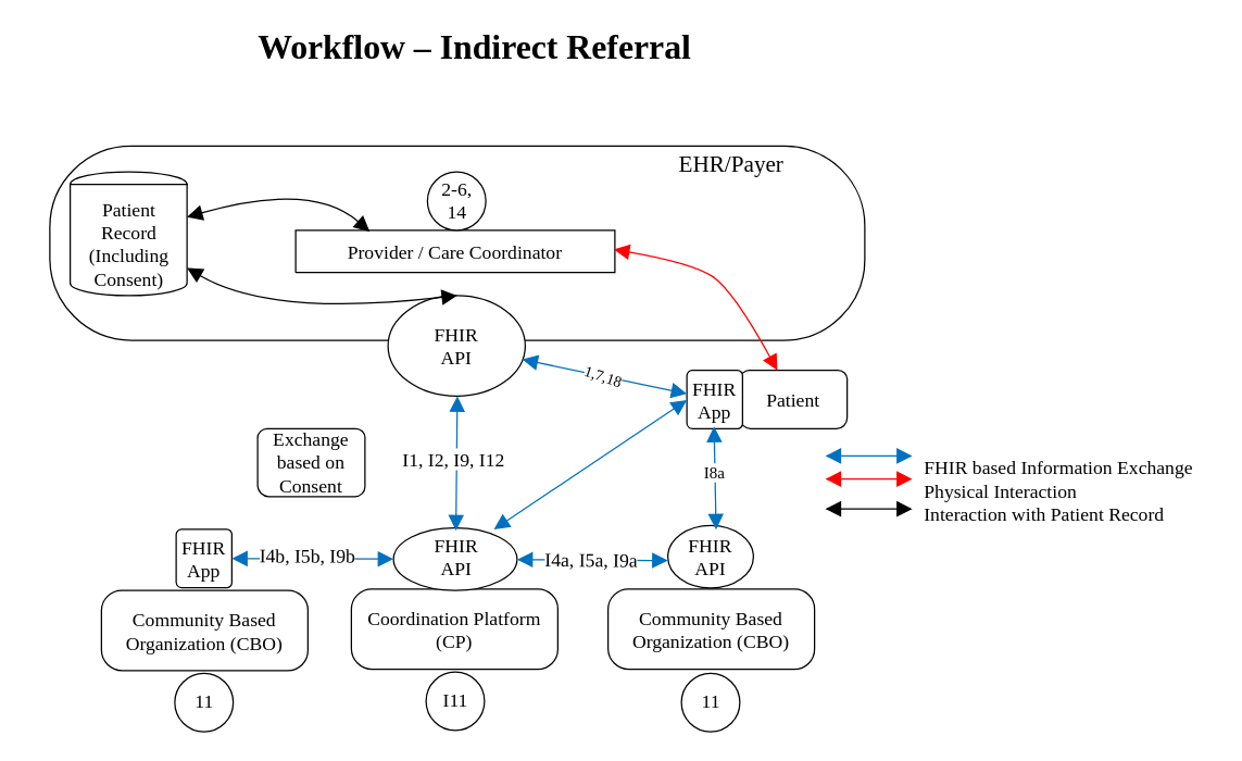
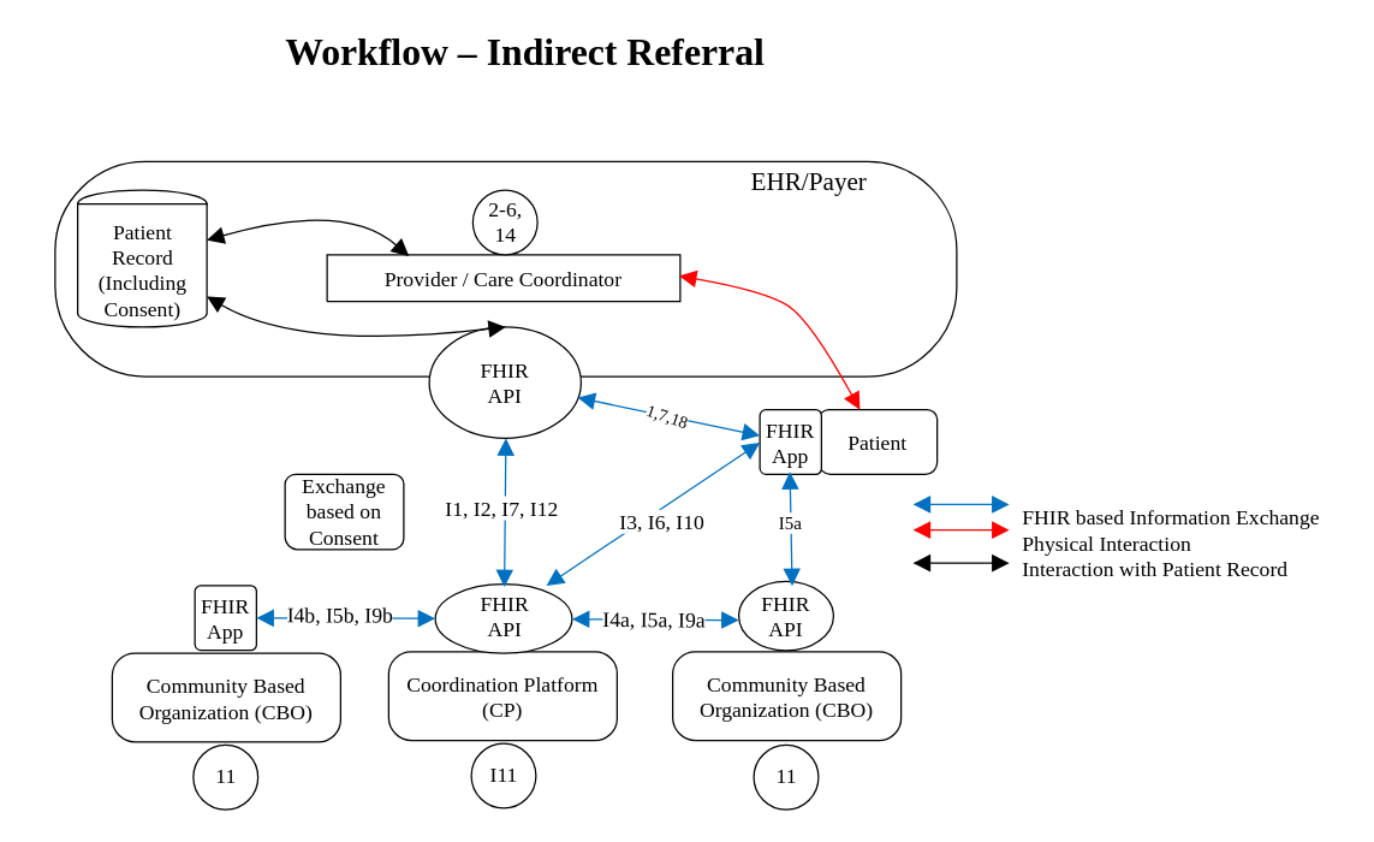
+ <mxCell id="49" value="&lt;br style=&quot;color: rgb(0, 0, 0); font-family: Helvetica; font-size: 11px; font-style: normal; font-variant-ligatures: normal; font-variant-caps: normal; font-weight: 400; letter-spacing: normal; orphans: 2; text-align: center; text-indent: 0px; text-transform: none; widows: 2; word-spacing: 0px; -webkit-text-stroke-width: 0px; text-decoration-thickness: initial; text-decoration-style: initial; text-decoration-color: initial;&quot;&gt;&lt;font style=&quot;color: rgb(0, 0, 0); font-style: normal; font-variant-ligatures: normal; font-variant-caps: normal; font-weight: 400; letter-spacing: 0px; orphans: 2; text-align: center; text-indent: 0px; text-transform: none; widows: 2; word-spacing: 0px; -webkit-text-stroke-width: 0px; background-color: rgb(255, 255, 255); text-decoration-thickness: initial; text-decoration-style: initial; text-decoration-color: initial; font-size: 14.11px; direction: ltr; line-height: 16.932px; opacity: 1;&quot; face=&quot;Verdana&quot;&gt;I&lt;/font&gt;&lt;font style=&quot;color: rgb(0, 0, 0); font-style: normal; font-variant-ligatures: normal; font-variant-caps: normal; font-weight: 400; letter-spacing: 0px; orphans: 2; text-align: center; text-indent: 0px; text-transform: none; widows: 2; word-spacing: 0px; -webkit-text-stroke-width: 0px; background-color: rgb(255, 255, 255); text-decoration-thickness: initial; text-decoration-style: initial; text-decoration-color: initial; font-size: 14.11px; font-family: Calibri; direction: ltr; line-height: 16.932px; opacity: 1;&quot;&gt;3,&lt;span&gt;&amp;nbsp;&lt;/span&gt;&lt;/font&gt;&lt;font style=&quot;color: rgb(0, 0, 0); font-style: normal; font-variant-ligatures: normal; font-variant-caps: normal; font-weight: 400; letter-spacing: 0px; orphans: 2; text-align: center; text-indent: 0px; text-transform: none; widows: 2; word-spacing: 0px; -webkit-text-stroke-width: 0px; background-color: rgb(255, 255, 255); text-decoration-thickness: initial; text-decoration-style: initial; text-decoration-color: initial; font-size: 14.11px; direction: ltr; line-height: 16.932px; opacity: 1;&quot; face=&quot;Verdana&quot;&gt;I&lt;/font&gt;&lt;font style=&quot;color: rgb(0, 0, 0); font-style: normal; font-variant-ligatures: normal; font-variant-caps: normal; font-weight: 400; letter-spacing: 0px; orphans: 2; text-align: center; text-indent: 0px; text-transform: none; widows: 2; word-spacing: 0px; -webkit-text-stroke-width: 0px; background-color: rgb(255, 255, 255); text-decoration-thickness: initial; text-decoration-style: initial; text-decoration-color: initial; font-size: 14.11px; font-family: Calibri; direction: ltr; line-height: 16.932px; opacity: 1;&quot;&gt;6,&lt;span&gt;&amp;nbsp;&lt;/span&gt;&lt;/font&gt;&lt;font style=&quot;color: rgb(0, 0, 0); font-style: normal; font-variant-ligatures: normal; font-variant-caps: normal; font-weight: 400; letter-spacing: 0px; orphans: 2; text-align: center; text-indent: 0px; text-transform: none; widows: 2; word-spacing: 0px; -webkit-text-stroke-width: 0px; background-color: rgb(255, 255, 255); text-decoration-thickness: initial; text-decoration-style: initial; text-decoration-color: initial; font-size: 14.11px; direction: ltr; line-height: 16.932px; opacity: 1;&quot; face=&quot;Verdana&quot;&gt;I&lt;/font&gt;&lt;font style=&quot;color: rgb(0, 0, 0); font-style: normal; font-variant-ligatures: normal; font-variant-caps: normal; font-weight: 400; letter-spacing: 0px; orphans: 2; text-align: center; text-indent: 0px; text-transform: none; widows: 2; word-spacing: 0px; -webkit-text-stroke-width: 0px; background-color: rgb(255, 255, 255); text-decoration-thickness: initial; text-decoration-style: initial; text-decoration-color: initial; font-size: 14.11px; font-family: Calibri; direction: ltr; line-height: 16.932px; opacity: 1;&quot;&gt;10&lt;/font&gt;&lt;br style=&quot;color: rgb(0, 0, 0); font-family: Helvetica; font-size: 11px; font-style: normal; font-variant-ligatures: normal; font-variant-caps: normal; font-weight: 400; letter-spacing: normal; orphans: 2; text-align: center; text-indent: 0px; text-transform: none; widows: 2; word-spacing: 0px; -webkit-text-stroke-width: 0px; text-decoration-thickness: initial; text-decoration-style: initial; text-decoration-color: initial;&quot;&gt;" style="text;whiteSpace=wrap;html=1;fontFamily=Verdana;verticalAlign=middle;" parent="1" vertex="1"><mxGeometry x="410" y="330" width="70" height="20" as="geometry" /></mxCell>
- <mxCell id="51" value="&lt;font style=&quot;color: rgb(0, 0, 0); font-style: normal; font-variant-ligatures: normal; font-variant-caps: normal; font-weight: 400; letter-spacing: 0px; orphans: 2; text-align: center; text-indent: 0px; text-transform: none; widows: 2; word-spacing: 0px; -webkit-text-stroke-width: 0px; background-color: rgb(255, 255, 255); text-decoration-thickness: initial; text-decoration-style: initial; text-decoration-color: initial; font-size: 14.11px; direction: ltr; line-height: 16.932px; opacity: 1;&quot; face=&quot;Verdana&quot;&gt;I&lt;/font&gt;&lt;font style=&quot;color: rgb(0, 0, 0); font-style: normal; font-variant-ligatures: normal; font-variant-caps: normal; font-weight: 400; letter-spacing: 0px; orphans: 2; text-align: center; text-indent: 0px; text-transform: none; widows: 2; word-spacing: 0px; -webkit-text-stroke-width: 0px; background-color: rgb(255, 255, 255); text-decoration-thickness: initial; text-decoration-style: initial; text-decoration-color: initial; font-size: 14.11px; font-family: Calibri; direction: ltr; line-height: 16.932px; opacity: 1;&quot;&gt;1,&lt;span&gt;&amp;nbsp;&lt;/span&gt;&lt;/font&gt;&lt;font style=&quot;color: rgb(0, 0, 0); font-style: normal; font-variant-ligatures: normal; font-variant-caps: normal; font-weight: 400; letter-spacing: 0px; orphans: 2; text-align: center; text-indent: 0px; text-transform: none; widows: 2; word-spacing: 0px; -webkit-text-stroke-width: 0px; background-color: rgb(255, 255, 255); text-decoration-thickness: initial; text-decoration-style: initial; text-decoration-color: initial; font-size: 14.11px; direction: ltr; line-height: 16.932px; opacity: 1;&quot; face=&quot;Verdana&quot;&gt;I&lt;/font&gt;&lt;font style=&quot;color: rgb(0, 0, 0); font-style: normal; font-variant-ligatures: normal; font-variant-caps: normal; font-weight: 400; letter-spacing: 0px; orphans: 2; text-align: center; text-indent: 0px; text-transform: none; widows: 2; word-spacing: 0px; -webkit-text-stroke-width: 0px; background-color: rgb(255, 255, 255); text-decoration-thickness: initial; text-decoration-style: initial; text-decoration-color: initial; font-size: 14.11px; font-family: Calibri; direction: ltr; line-height: 16.932px; opacity: 1;&quot;&gt;2,&lt;span&gt;&amp;nbsp;&lt;/span&gt;&lt;/font&gt;&lt;font style=&quot;color: rgb(0, 0, 0); font-style: normal; font-variant-ligatures: normal; font-variant-caps: normal; font-weight: 400; letter-spacing: 0px; orphans: 2; text-align: center; text-indent: 0px; text-transform: none; widows: 2; word-spacing: 0px; -webkit-text-stroke-width: 0px; background-color: rgb(255, 255, 255); text-decoration-thickness: initial; text-decoration-style: initial; text-decoration-color: initial; font-size: 14.11px; direction: ltr; line-height: 16.932px; opacity: 1;&quot; face=&quot;Verdana&quot;&gt;I&lt;/font&gt;&lt;font style=&quot;color: rgb(0, 0, 0); font-style: normal; font-variant-ligatures: normal; font-variant-caps: normal; font-weight: 400; letter-spacing: 0px; orphans: 2; text-align: center; text-indent: 0px; text-transform: none; widows: 2; word-spacing: 0px; -webkit-text-stroke-width: 0px; background-color: rgb(255, 255, 255); text-decoration-thickness: initial; text-decoration-style: initial; text-decoration-color: initial; font-size: 14.11px; font-family: Calibri; direction: ltr; line-height: 16.932px; opacity: 1;&quot;&gt;9,&lt;span&gt;&amp;nbsp;&lt;/span&gt;&lt;/font&gt;&lt;font style=&quot;color: rgb(0, 0, 0); font-style: normal; font-variant-ligatures: normal; font-variant-caps: normal; font-weight: 400; letter-spacing: 0px; orphans: 2; text-align: center; text-indent: 0px; text-transform: none; widows: 2; word-spacing: 0px; -webkit-text-stroke-width: 0px; background-color: rgb(255, 255, 255); text-decoration-thickness: initial; text-decoration-style: initial; text-decoration-color: initial; font-size: 14.11px; direction: ltr; line-height: 16.932px; opacity: 1;&quot; face=&quot;Verdana&quot;&gt;I&lt;/font&gt;&lt;font style=&quot;color: rgb(0, 0, 0); font-style: normal; font-variant-ligatures: normal; font-variant-caps: normal; font-weight: 400; letter-spacing: 0px; orphans: 2; text-align: center; text-indent: 0px; text-transform: none; widows: 2; word-spacing: 0px; -webkit-text-stroke-width: 0px; background-color: rgb(255, 255, 255); text-decoration-thickness: initial; text-decoration-style: initial; text-decoration-color: initial; font-size: 14.11px; font-family: Calibri; direction: ltr; line-height: 16.932px; opacity: 1;&quot;&gt;12&lt;/font&gt;" style="text;whiteSpace=wrap;html=1;fontFamily=Verdana;" parent="1" vertex="1"><mxGeometry x="293.5" y="323" width="90" height="30" as="geometry" /></mxCell>
+ <mxCell id="51" value="&lt;font style=&quot;color: rgb(0, 0, 0); font-style: normal; font-variant-ligatures: normal; font-variant-caps: normal; font-weight: 400; letter-spacing: 0px; orphans: 2; text-align: center; text-indent: 0px; text-transform: none; widows: 2; word-spacing: 0px; -webkit-text-stroke-width: 0px; background-color: rgb(255, 255, 255); text-decoration-thickness: initial; text-decoration-style: initial; text-decoration-color: initial; font-size: 14.11px; direction: ltr; line-height: 16.932px; opacity: 1;&quot; face=&quot;Verdana&quot;&gt;I&lt;/font&gt;&lt;font style=&quot;color: rgb(0, 0, 0); font-style: normal; font-variant-ligatures: normal; font-variant-caps: normal; font-weight: 400; letter-spacing: 0px; orphans: 2; text-align: center; text-indent: 0px; text-transform: none; widows: 2; word-spacing: 0px; -webkit-text-stroke-width: 0px; background-color: rgb(255, 255, 255); text-decoration-thickness: initial; text-decoration-style: initial; text-decoration-color: initial; font-size: 14.11px; font-family: Calibri; direction: ltr; line-height: 16.932px; opacity: 1;&quot;&gt;1,&lt;span&gt;&amp;nbsp;&lt;/span&gt;&lt;/font&gt;&lt;font style=&quot;color: rgb(0, 0, 0); font-style: normal; font-variant-ligatures: normal; font-variant-caps: normal; font-weight: 400; letter-spacing: 0px; orphans: 2; text-align: center; text-indent: 0px; text-transform: none; widows: 2; word-spacing: 0px; -webkit-text-stroke-width: 0px; background-color: rgb(255, 255, 255); text-decoration-thickness: initial; text-decoration-style: initial; text-decoration-color: initial; font-size: 14.11px; direction: ltr; line-height: 16.932px; opacity: 1;&quot; face=&quot;Verdana&quot;&gt;I&lt;/font&gt;&lt;font style=&quot;color: rgb(0, 0, 0); font-style: normal; font-variant-ligatures: normal; font-variant-caps: normal; font-weight: 400; letter-spacing: 0px; orphans: 2; text-align: center; text-indent: 0px; text-transform: none; widows: 2; word-spacing: 0px; -webkit-text-stroke-width: 0px; background-color: rgb(255, 255, 255); text-decoration-thickness: initial; text-decoration-style: initial; text-decoration-color: initial; font-size: 14.11px; font-family: Calibri; direction: ltr; line-height: 16.932px; opacity: 1;&quot;&gt;2,&lt;span&gt;&amp;nbsp;&lt;/span&gt;&lt;/font&gt;&lt;font style=&quot;color: rgb(0, 0, 0); font-style: normal; font-variant-ligatures: normal; font-variant-caps: normal; font-weight: 400; letter-spacing: 0px; orphans: 2; text-align: center; text-indent: 0px; text-transform: none; widows: 2; word-spacing: 0px; -webkit-text-stroke-width: 0px; background-color: rgb(255, 255, 255); text-decoration-thickness: initial; text-decoration-style: initial; text-decoration-color: initial; font-size: 14.11px; direction: ltr; line-height: 16.932px; opacity: 1;&quot; face=&quot;Verdana&quot;&gt;I&lt;/font&gt;&lt;font style=&quot;color: rgb(0, 0, 0); font-style: normal; font-variant-ligatures: normal; font-variant-caps: normal; font-weight: 400; letter-spacing: 0px; orphans: 2; text-align: center; text-indent: 0px; text-transform: none; widows: 2; word-spacing: 0px; -webkit-text-stroke-width: 0px; background-color: rgb(255, 255, 255); text-decoration-thickness: initial; text-decoration-style: initial; text-decoration-color: initial; font-size: 14.11px; font-family: Calibri; direction: ltr; line-height: 16.932px; opacity: 1;&quot;&gt;7,&lt;span&gt;&amp;nbsp;&lt;/span&gt;&lt;/font&gt;&lt;font style=&quot;color: rgb(0, 0, 0); font-style: normal; font-variant-ligatures: normal; font-variant-caps: normal; font-weight: 400; letter-spacing: 0px; orphans: 2; text-align: center; text-indent: 0px; text-transform: none; widows: 2; word-spacing: 0px; -webkit-text-stroke-width: 0px; background-color: rgb(255, 255, 255); text-decoration-thickness: initial; text-decoration-style: initial; text-decoration-color: initial; font-size: 14.11px; direction: ltr; line-height: 16.932px; opacity: 1;&quot; face=&quot;Verdana&quot;&gt;I&lt;/font&gt;&lt;font style=&quot;color: rgb(0, 0, 0); font-style: normal; font-variant-ligatures: normal; font-variant-caps: normal; font-weight: 400; letter-spacing: 0px; orphans: 2; text-align: center; text-indent: 0px; text-transform: none; widows: 2; word-spacing: 0px; -webkit-text-stroke-width: 0px; background-color: rgb(255, 255, 255); text-decoration-thickness: initial; text-decoration-style: initial; text-decoration-color: initial; font-size: 14.11px; font-family: Calibri; direction: ltr; line-height: 16.932px; opacity: 1;&quot;&gt;12&lt;/font&gt;" style="text;whiteSpace=wrap;html=1;fontFamily=Verdana;" parent="1" vertex="1"><mxGeometry x="293.5" y="323" width="90" height="30" as="geometry" /></mxCell>
- <mxCell id="52" value="&lt;font style=&quot;color: rgb(0, 0, 0); font-style: normal; font-variant-ligatures: normal; font-variant-caps: normal; font-weight: 400; letter-spacing: 0px; orphans: 2; text-align: center; text-indent: 0px; text-transform: none; widows: 2; word-spacing: 0px; -webkit-text-stroke-width: 0px; background-color: rgb(255, 255, 255); text-decoration-thickness: initial; text-decoration-style: initial; text-decoration-color: initial; font-size: 12px; direction: ltr; line-height: 16.932px; opacity: 1;&quot; face=&quot;Verdana&quot;&gt;I&lt;/font&gt;&lt;font style=&quot;color: rgb(0, 0, 0); font-style: normal; font-variant-ligatures: normal; font-variant-caps: normal; font-weight: 400; letter-spacing: 0px; orphans: 2; text-align: center; text-indent: 0px; text-transform: none; widows: 2; word-spacing: 0px; -webkit-text-stroke-width: 0px; background-color: rgb(255, 255, 255); text-decoration-thickness: initial; text-decoration-style: initial; text-decoration-color: initial; font-size: 12px; font-family: Calibri; direction: ltr; line-height: 16.932px; opacity: 1;&quot;&gt;8a&lt;/font&gt;" style="text;whiteSpace=wrap;html=1;fontFamily=Verdana;fontSize=12;verticalAlign=middle;" parent="1" vertex="1"><mxGeometry x="516" y="343" width="30" height="10" as="geometry" /></mxCell>
+ <mxCell id="52" value="&lt;font style=&quot;color: rgb(0, 0, 0); font-style: normal; font-variant-ligatures: normal; font-variant-caps: normal; font-weight: 400; letter-spacing: 0px; orphans: 2; text-align: center; text-indent: 0px; text-transform: none; widows: 2; word-spacing: 0px; -webkit-text-stroke-width: 0px; background-color: rgb(255, 255, 255); text-decoration-thickness: initial; text-decoration-style: initial; text-decoration-color: initial; font-size: 12px; direction: ltr; line-height: 16.932px; opacity: 1;&quot; face=&quot;Verdana&quot;&gt;I&lt;/font&gt;&lt;font style=&quot;color: rgb(0, 0, 0); font-style: normal; font-variant-ligatures: normal; font-variant-caps: normal; font-weight: 400; letter-spacing: 0px; orphans: 2; text-align: center; text-indent: 0px; text-transform: none; widows: 2; word-spacing: 0px; -webkit-text-stroke-width: 0px; background-color: rgb(255, 255, 255); text-decoration-thickness: initial; text-decoration-style: initial; text-decoration-color: initial; font-size: 12px; font-family: Calibri; direction: ltr; line-height: 16.932px; opacity: 1;&quot;&gt;5a&lt;/font&gt;" style="text;whiteSpace=wrap;html=1;fontFamily=Verdana;fontSize=12;verticalAlign=middle;" parent="1" vertex="1"><mxGeometry x="516" y="343" width="30" height="10" as="geometry" /></mxCell>
